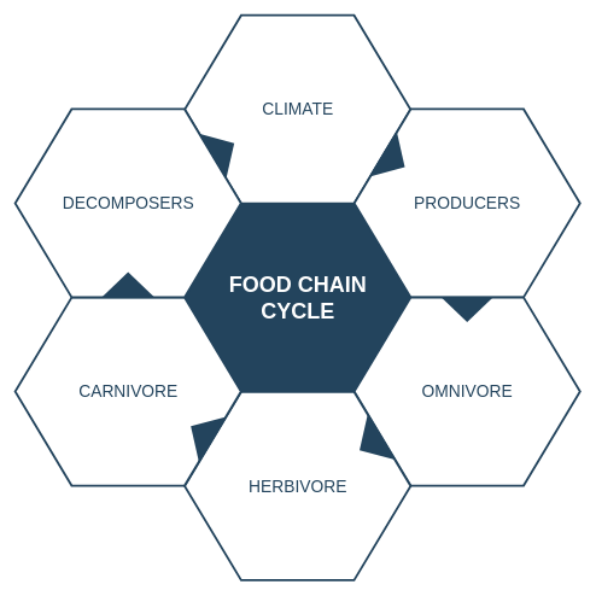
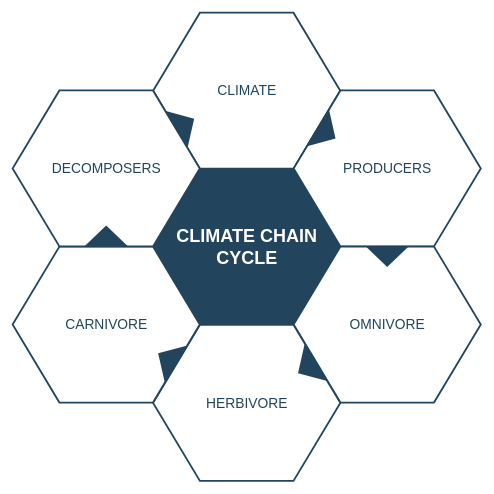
- <mxCell id="2" value="&lt;font style=&quot;font-size: 30px&quot; color=&quot;#ffffff&quot;&gt;&lt;b&gt;&lt;span&gt;FOOD CHAIN&lt;/span&gt;&lt;br&gt;&lt;span&gt;CYCLE&lt;/span&gt;&lt;/b&gt;&lt;/font&gt;&lt;br&gt;" style="shape=hexagon;perimeter=hexagonPerimeter2;whiteSpace=wrap;html=1;shadow=0;labelBackgroundColor=none;strokeColor=#23445D;fillColor=#23445D;gradientColor=none;fontFamily=Helvetica;fontSize=23;fontColor=#23445d;align=center;strokeWidth=3;" parent="1" vertex="1"><mxGeometry x="254.579" y="280.798" width="311.842" height="259.868" as="geometry" /></mxCell>
+ <mxCell id="2" value="&lt;font style=&quot;font-size: 30px&quot; color=&quot;#ffffff&quot;&gt;&lt;b&gt;&lt;span&gt;CLIMATE CHAIN&lt;/span&gt;&lt;br&gt;&lt;span&gt;CYCLE&lt;/span&gt;&lt;/b&gt;&lt;/font&gt;&lt;br&gt;" style="shape=hexagon;perimeter=hexagonPerimeter2;whiteSpace=wrap;html=1;shadow=0;labelBackgroundColor=none;strokeColor=#23445D;fillColor=#23445D;gradientColor=none;fontFamily=Helvetica;fontSize=23;fontColor=#23445d;align=center;strokeWidth=3;" parent="1" vertex="1"><mxGeometry x="254.579" y="280.798" width="311.842" height="259.868" as="geometry" /></mxCell>
